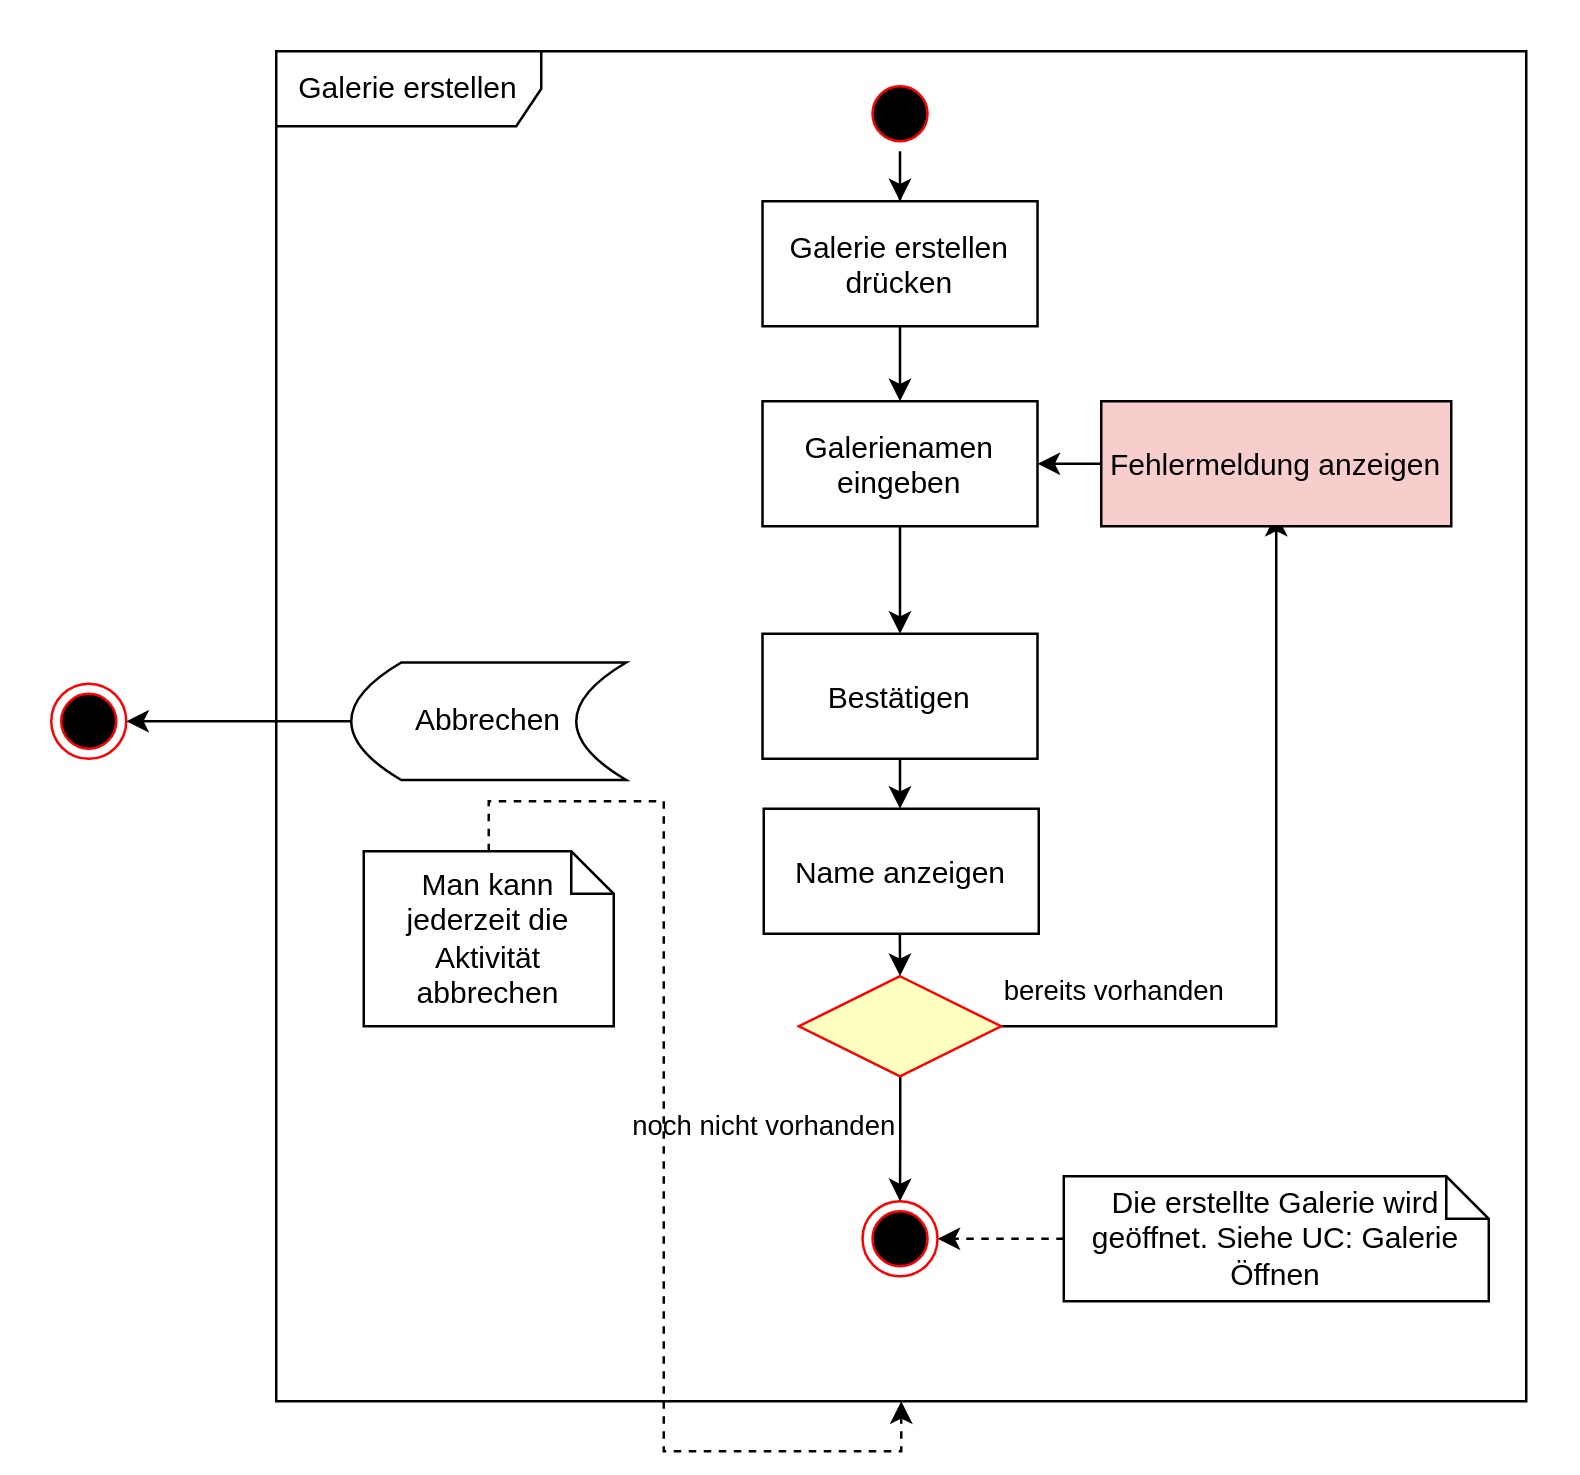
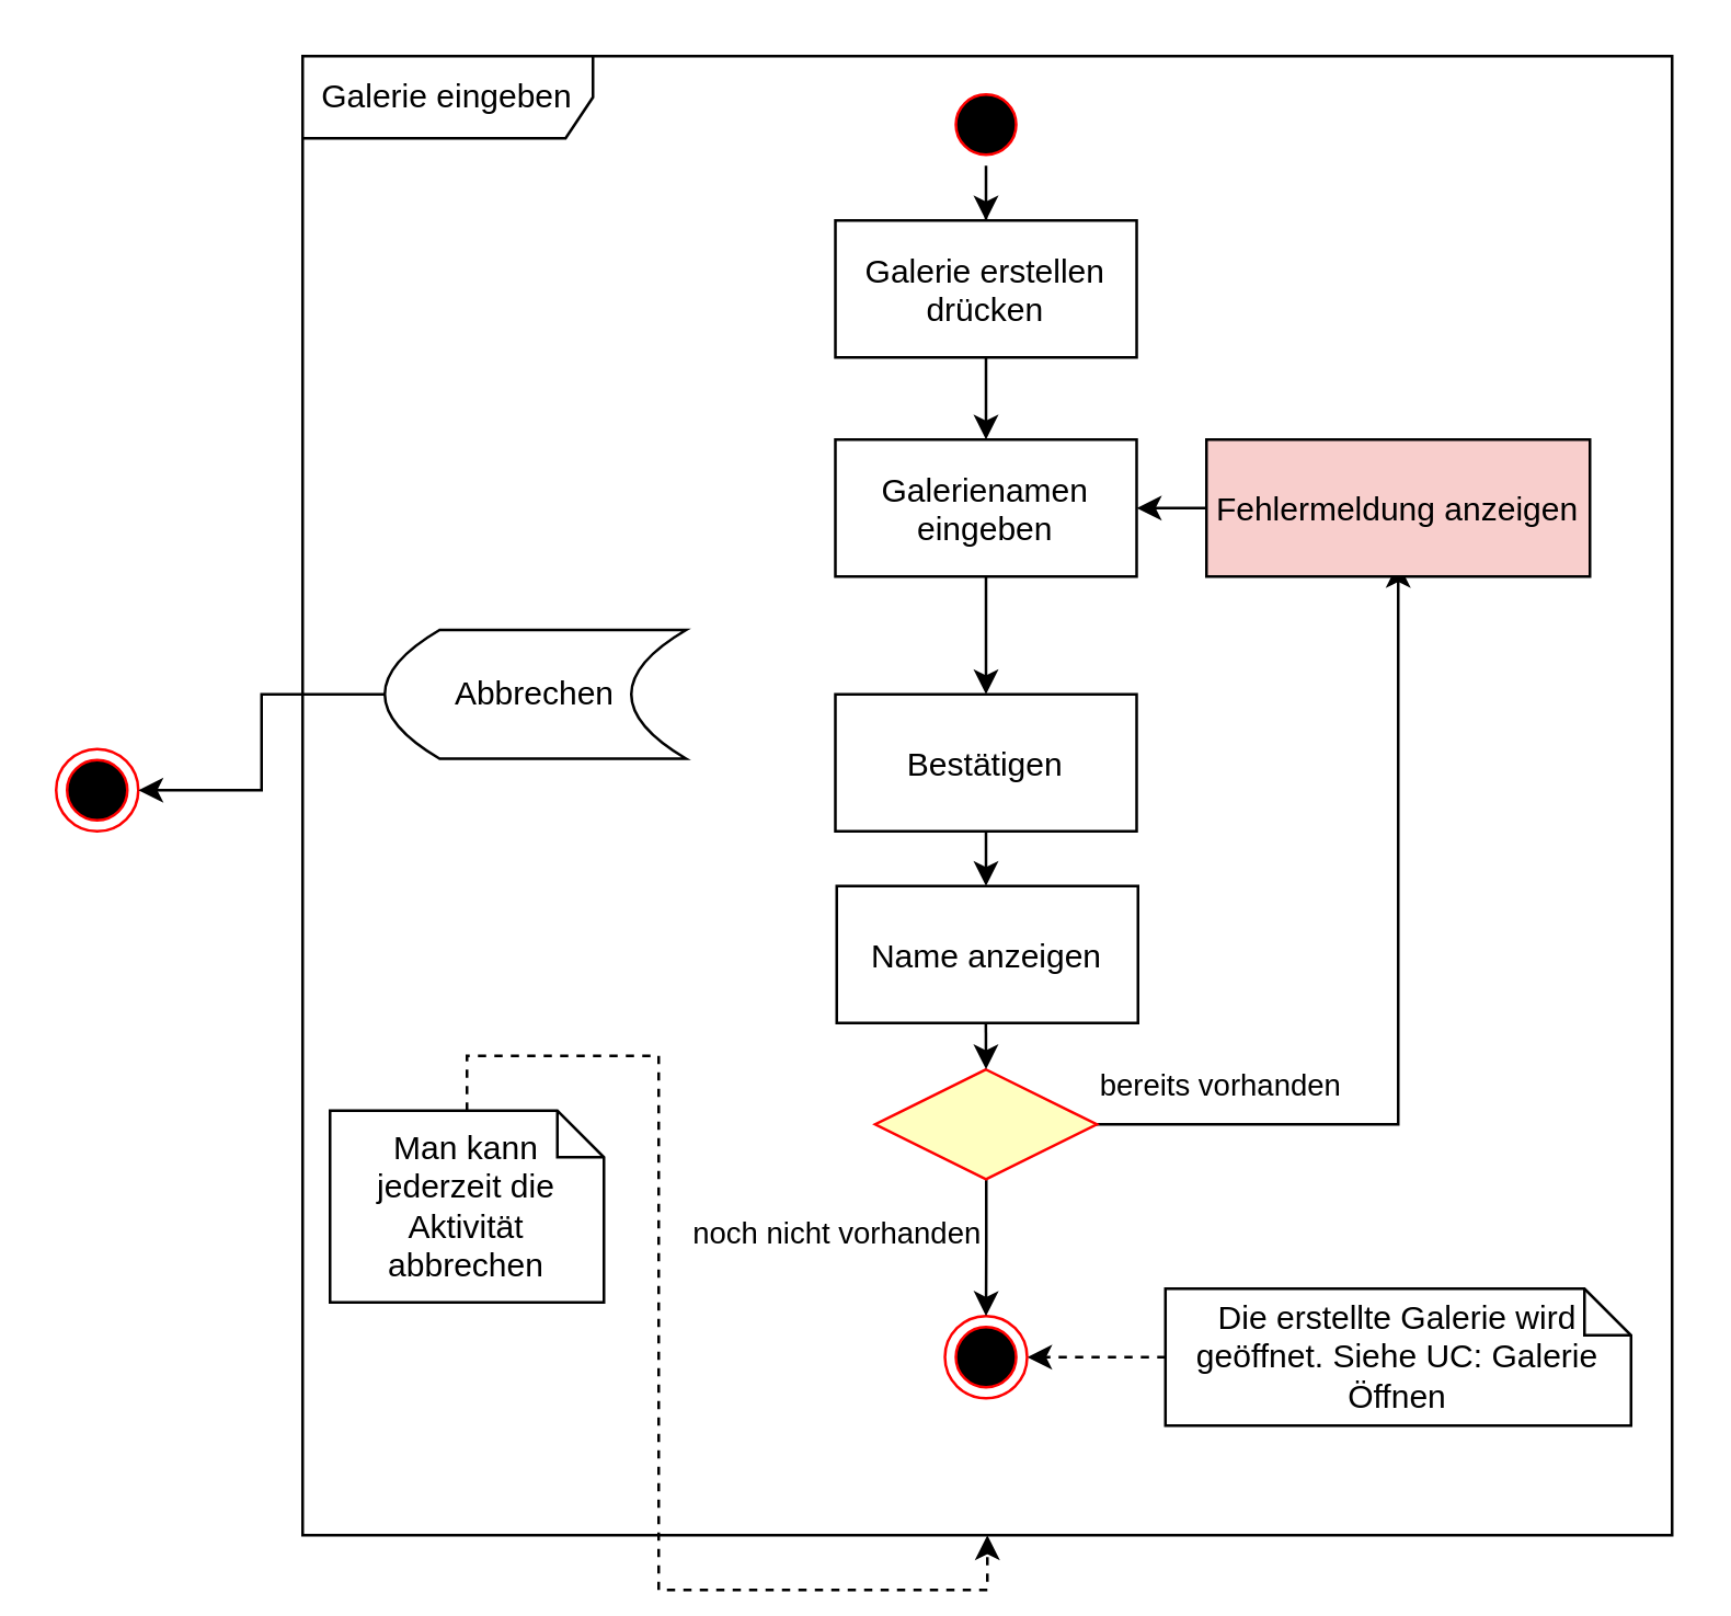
- <mxCell id="13" value="Galerie erstellen" style="shape=umlFrame;whiteSpace=wrap;html=1;pointerEvents=0;width=106;height=30;" parent="1" vertex="1"><mxGeometry x="110" y="20" width="500" height="540" as="geometry" /></mxCell>
+ <mxCell id="13" value="Galerie eingeben" style="shape=umlFrame;whiteSpace=wrap;html=1;pointerEvents=0;width=106;height=30;" parent="1" vertex="1"><mxGeometry x="110" y="20" width="500" height="540" as="geometry" /></mxCell>
- <mxCell id="16" value="Abbrechen" style="shape=dataStorage;whiteSpace=wrap;html=1;fixedSize=1;" parent="1" vertex="1"><mxGeometry x="140" y="264.5" width="110" height="47" as="geometry" /></mxCell>
+ <mxCell id="16" value="Abbrechen" style="shape=dataStorage;whiteSpace=wrap;html=1;fixedSize=1;" parent="1" vertex="1"><mxGeometry x="140" y="229.5" width="110" height="47" as="geometry" /></mxCell>
- <mxCell id="25" value="Man kann jederzeit die Aktivität abbrechen" style="shape=note;whiteSpace=wrap;size=17" parent="1" vertex="1"><mxGeometry x="145" y="340" width="100" height="70" as="geometry" /></mxCell>
+ <mxCell id="25" value="Man kann jederzeit die Aktivität abbrechen" style="shape=note;whiteSpace=wrap;size=17" parent="1" vertex="1"><mxGeometry x="120" y="405" width="100" height="70" as="geometry" /></mxCell>
